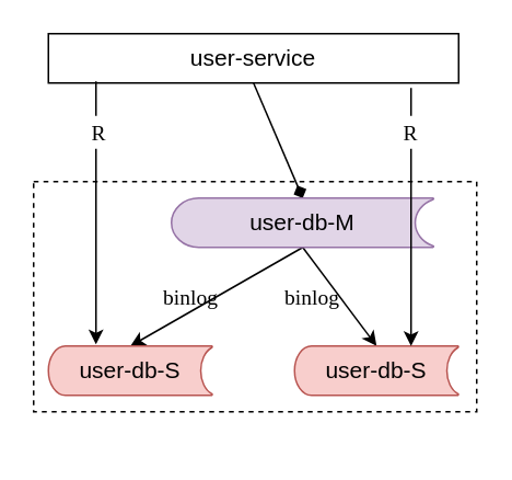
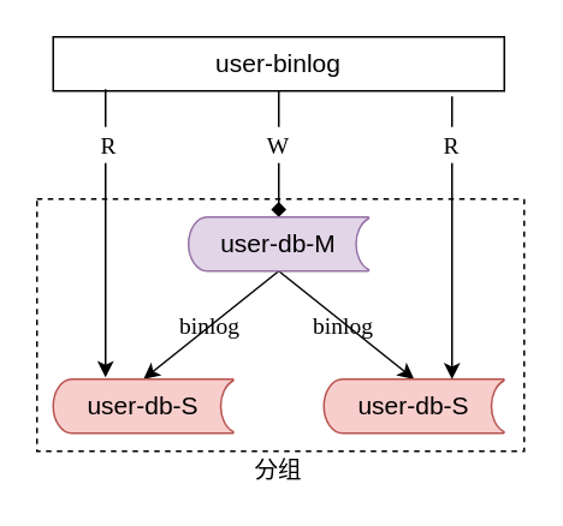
- <mxCell id="4" value="user-service" style="rounded=0;whiteSpace=wrap;html=1;fontSize=14;" vertex="1" parent="1"><mxGeometry x="29" y="20" width="250" height="30" as="geometry" /></mxCell>
+ <mxCell id="4" value="user-binlog" style="rounded=0;whiteSpace=wrap;html=1;fontSize=14;" vertex="1" parent="1"><mxGeometry x="29" y="20" width="250" height="30" as="geometry" /></mxCell>
+ <mxCell id="14" value="W" style="text;html=1;strokeColor=none;fillColor=#ffffff;align=center;verticalAlign=middle;whiteSpace=wrap;rounded=0;dashed=1;fontFamily=Verdana;fontSize=13;" vertex="1" parent="1"><mxGeometry x="134" y="70" width="40" height="20" as="geometry" /></mxCell>
- <mxCell id="7" value="user-db-M" style="strokeWidth=1;html=1;shape=mxgraph.flowchart.stored_data;whiteSpace=wrap;fontSize=14;fillColor=#e1d5e7;strokeColor=#9673a6;" vertex="1" parent="1"><mxGeometry x="104" y="120" width="160" height="30" as="geometry" /></mxCell>
+ <mxCell id="7" value="user-db-M" style="strokeWidth=1;html=1;shape=mxgraph.flowchart.stored_data;whiteSpace=wrap;fontSize=14;fillColor=#e1d5e7;strokeColor=#9673a6;" vertex="1" parent="1"><mxGeometry x="104" y="120" width="100" height="30" as="geometry" /></mxCell>
+ <mxCell id="17" value="分组" style="text;html=1;strokeColor=none;fillColor=none;align=center;verticalAlign=middle;whiteSpace=wrap;rounded=0;dashed=1;fontFamily=Verdana;fontSize=13;" vertex="1" parent="1"><mxGeometry x="134" y="250" width="40" height="20" as="geometry" /></mxCell>
